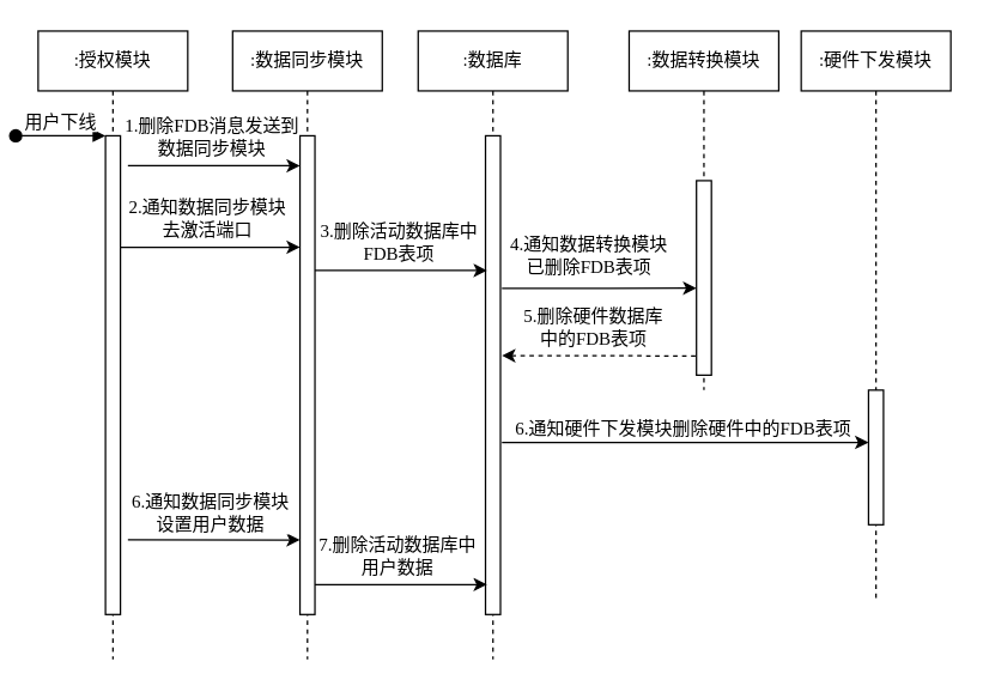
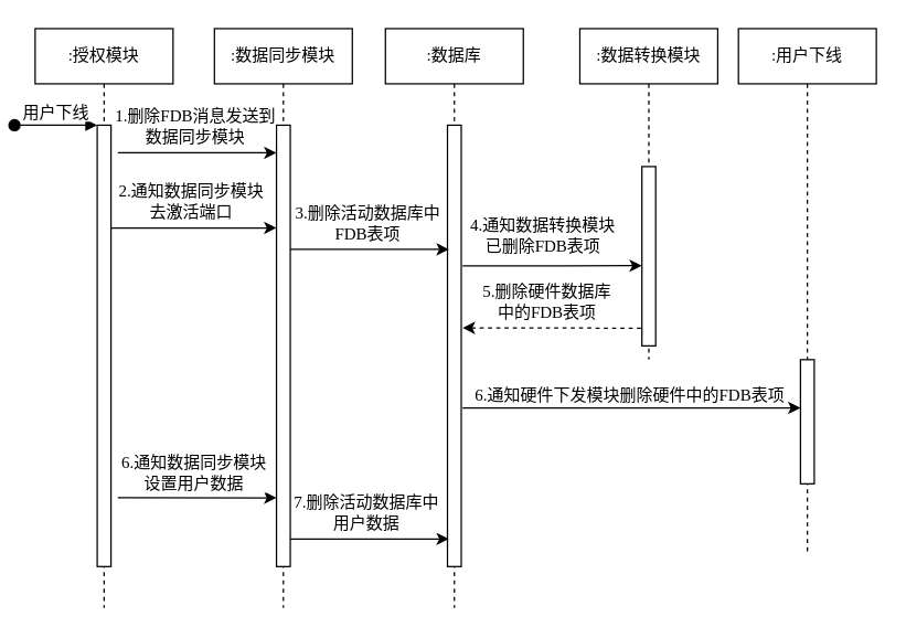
- <mxCell id="11" value=":硬件下发模块" style="shape=umlLifeline;perimeter=lifelinePerimeter;whiteSpace=wrap;html=1;container=0;dropTarget=0;collapsible=0;recursiveResize=0;outlineConnect=0;portConstraint=eastwest;newEdgeStyle={&quot;edgeStyle&quot;:&quot;elbowEdgeStyle&quot;,&quot;elbow&quot;:&quot;vertical&quot;,&quot;curved&quot;:0,&quot;rounded&quot;:0};fontFamily=宋体;" parent="1" vertex="1"><mxGeometry x="530" y="20" width="100" height="380" as="geometry" /></mxCell>
+ <mxCell id="11" value=":用户下线" style="shape=umlLifeline;perimeter=lifelinePerimeter;whiteSpace=wrap;html=1;container=0;dropTarget=0;collapsible=0;recursiveResize=0;outlineConnect=0;portConstraint=eastwest;newEdgeStyle={&quot;edgeStyle&quot;:&quot;elbowEdgeStyle&quot;,&quot;elbow&quot;:&quot;vertical&quot;,&quot;curved&quot;:0,&quot;rounded&quot;:0};fontFamily=宋体;" parent="1" vertex="1"><mxGeometry x="530" y="20" width="100" height="380" as="geometry" /></mxCell>
